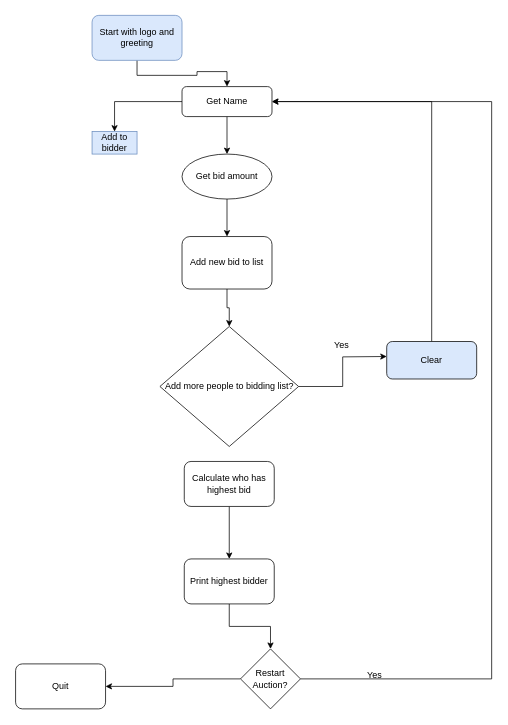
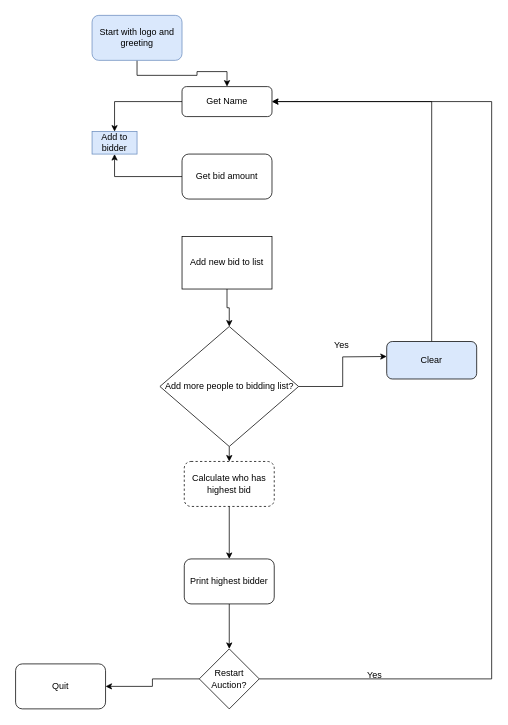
- <mxCell id="3" style="edgeStyle=orthogonalEdgeStyle;rounded=0;orthogonalLoop=1;jettySize=auto;html=1;exitX=0.5;exitY=1;exitDx=0;exitDy=0;entryX=0.5;entryY=0;entryDx=0;entryDy=0;" edge="1" parent="1" source="4" target="6"><mxGeometry relative="1" as="geometry" /></mxCell>
- <mxCell id="6" value="Get bid amount" style="ellipse;whiteSpace=wrap;html=1;" vertex="1" parent="1"><mxGeometry x="242" y="205" width="120" height="60" as="geometry" /></mxCell>
+ <mxCell id="6" value="Get bid amount" style="rounded=1;whiteSpace=wrap;html=1;" vertex="1" parent="1"><mxGeometry x="242" y="205" width="120" height="60" as="geometry" /></mxCell>
- <mxCell id="5" style="edgeStyle=orthogonalEdgeStyle;rounded=0;orthogonalLoop=1;jettySize=auto;html=1;" edge="1" parent="1" source="6" target="24"><mxGeometry relative="1" as="geometry" /></mxCell>
+ <mxCell id="5" style="edgeStyle=orthogonalEdgeStyle;rounded=0;orthogonalLoop=1;jettySize=auto;html=1;entryX=0.5;entryY=1;entryDx=0;entryDy=0;" edge="1" parent="1" source="6" target="15"><mxGeometry relative="1" as="geometry" /></mxCell>
- <mxCell id="24" value="Add new bid to list" style="rounded=1;whiteSpace=wrap;html=1;" vertex="1" parent="1"><mxGeometry x="242" y="315" width="120" height="70" as="geometry" /></mxCell>
+ <mxCell id="24" value="Add new bid to list" style="whiteSpace=wrap;html=1;rounded=0;" vertex="1" parent="1"><mxGeometry x="242" y="315" width="120" height="70" as="geometry" /></mxCell>
+ <mxCell id="8" style="edgeStyle=orthogonalEdgeStyle;rounded=0;orthogonalLoop=1;jettySize=auto;html=1;exitX=0.5;exitY=1;exitDx=0;exitDy=0;entryX=0.5;entryY=0;entryDx=0;entryDy=0;" edge="1" parent="1" source="9" target="14"><mxGeometry relative="1" as="geometry" /></mxCell>
- <mxCell id="14" value="Calculate who has highest bid" style="rounded=1;whiteSpace=wrap;html=1;" vertex="1" parent="1"><mxGeometry x="245" y="615" width="120" height="60" as="geometry" /></mxCell>
+ <mxCell id="14" value="Calculate who has highest bid" style="rounded=1;whiteSpace=wrap;html=1;dashed=1;" vertex="1" parent="1"><mxGeometry x="245" y="615" width="120" height="60" as="geometry" /></mxCell>
- <mxCell id="22" value="Restart Auction?" style="rhombus;whiteSpace=wrap;html=1;" vertex="1" parent="1"><mxGeometry x="320" y="865" width="80" height="80" as="geometry" /></mxCell>
+ <mxCell id="22" value="Restart Auction?" style="rhombus;whiteSpace=wrap;html=1;" vertex="1" parent="1"><mxGeometry x="265" y="865" width="80" height="80" as="geometry" /></mxCell>
